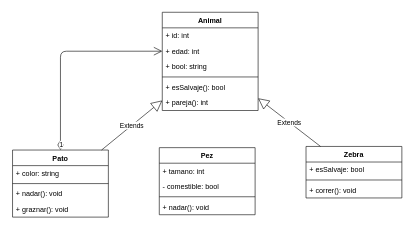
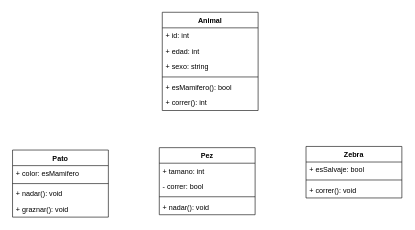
- <mxCell id="25" value="1" style="endArrow=open;html=1;endSize=12;startArrow=diamondThin;startSize=14;startFill=0;edgeStyle=orthogonalEdgeStyle;align=left;verticalAlign=bottom;entryX=0;entryY=0.5;entryDx=0;entryDy=0;" edge="1" parent="1" source="9" target="4"><mxGeometry x="-1" y="3" relative="1" as="geometry"><mxPoint x="110" y="120" as="sourcePoint" /><mxPoint x="270" y="120" as="targetPoint" /></mxGeometry></mxCell>
- <mxCell id="5" value="+ bool: string" style="text;strokeColor=none;fillColor=none;align=left;verticalAlign=top;spacingLeft=4;spacingRight=4;overflow=hidden;rotatable=0;points=[[0,0.5],[1,0.5]];portConstraint=eastwest;" parent="2" vertex="1"><mxGeometry y="78" width="160" height="26" as="geometry" /></mxCell>
+ <mxCell id="5" value="+ sexo: string" style="text;strokeColor=none;fillColor=none;align=left;verticalAlign=top;spacingLeft=4;spacingRight=4;overflow=hidden;rotatable=0;points=[[0,0.5],[1,0.5]];portConstraint=eastwest;" parent="2" vertex="1"><mxGeometry y="78" width="160" height="26" as="geometry" /></mxCell>
- <mxCell id="7" value="+ esSalvaje(): bool" style="text;strokeColor=none;fillColor=none;align=left;verticalAlign=top;spacingLeft=4;spacingRight=4;overflow=hidden;rotatable=0;points=[[0,0.5],[1,0.5]];portConstraint=eastwest;" parent="2" vertex="1"><mxGeometry y="112" width="160" height="26" as="geometry" /></mxCell>
+ <mxCell id="7" value="+ esMamifero(): bool" style="text;strokeColor=none;fillColor=none;align=left;verticalAlign=top;spacingLeft=4;spacingRight=4;overflow=hidden;rotatable=0;points=[[0,0.5],[1,0.5]];portConstraint=eastwest;" parent="2" vertex="1"><mxGeometry y="112" width="160" height="26" as="geometry" /></mxCell>
- <mxCell id="8" value="+ pareja(): int" style="text;strokeColor=none;fillColor=none;align=left;verticalAlign=top;spacingLeft=4;spacingRight=4;overflow=hidden;rotatable=0;points=[[0,0.5],[1,0.5]];portConstraint=eastwest;" parent="2" vertex="1"><mxGeometry y="138" width="160" height="26" as="geometry" /></mxCell>
+ <mxCell id="8" value="+ correr(): int" style="text;strokeColor=none;fillColor=none;align=left;verticalAlign=top;spacingLeft=4;spacingRight=4;overflow=hidden;rotatable=0;points=[[0,0.5],[1,0.5]];portConstraint=eastwest;" parent="2" vertex="1"><mxGeometry y="138" width="160" height="26" as="geometry" /></mxCell>
- <mxCell id="24" value="Extends" style="endArrow=block;endSize=16;endFill=0;html=1;" parent="1" source="19" target="2" edge="1"><mxGeometry width="160" relative="1" as="geometry"><mxPoint x="430" y="410" as="sourcePoint" /><mxPoint x="590" y="410" as="targetPoint" /></mxGeometry></mxCell>
- <mxCell id="23" value="Extends" style="endArrow=block;endSize=16;endFill=0;html=1;" parent="1" source="9" target="2" edge="1"><mxGeometry width="160" relative="1" as="geometry"><mxPoint x="40" y="170" as="sourcePoint" /><mxPoint x="200" y="170" as="targetPoint" /></mxGeometry></mxCell>
- <mxCell id="10" value="+ color: string" style="text;strokeColor=none;fillColor=none;align=left;verticalAlign=top;spacingLeft=4;spacingRight=4;overflow=hidden;rotatable=0;points=[[0,0.5],[1,0.5]];portConstraint=eastwest;" parent="9" vertex="1"><mxGeometry y="26" width="160" height="26" as="geometry" /></mxCell>
+ <mxCell id="10" value="+ color: esMamifero" style="text;strokeColor=none;fillColor=none;align=left;verticalAlign=top;spacingLeft=4;spacingRight=4;overflow=hidden;rotatable=0;points=[[0,0.5],[1,0.5]];portConstraint=eastwest;" parent="9" vertex="1"><mxGeometry y="26" width="160" height="26" as="geometry" /></mxCell>
- <mxCell id="16" value="- comestible: bool" style="text;strokeColor=none;fillColor=none;align=left;verticalAlign=top;spacingLeft=4;spacingRight=4;overflow=hidden;rotatable=0;points=[[0,0.5],[1,0.5]];portConstraint=eastwest;" parent="14" vertex="1"><mxGeometry y="52" width="160" height="26" as="geometry" /></mxCell>
+ <mxCell id="16" value="- correr: bool" style="text;strokeColor=none;fillColor=none;align=left;verticalAlign=top;spacingLeft=4;spacingRight=4;overflow=hidden;rotatable=0;points=[[0,0.5],[1,0.5]];portConstraint=eastwest;" parent="14" vertex="1"><mxGeometry y="52" width="160" height="26" as="geometry" /></mxCell>
